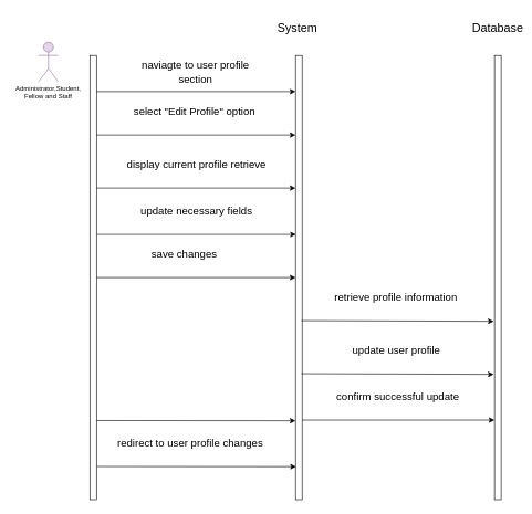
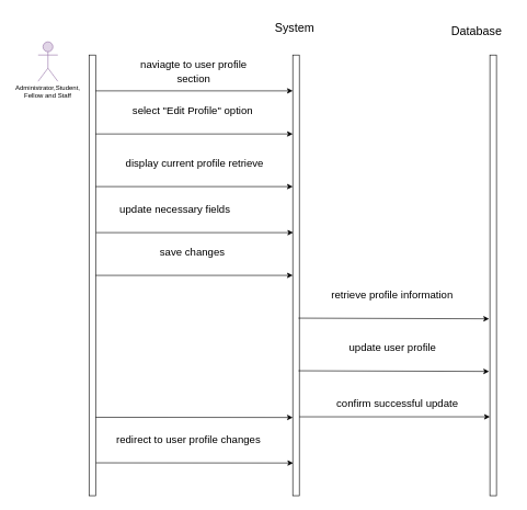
- <mxCell id="8" value="Database" style="text;html=1;strokeColor=none;fillColor=none;align=center;verticalAlign=middle;whiteSpace=wrap;rounded=0;fontSize=18;" vertex="1" parent="1"><mxGeometry x="720" y="28" width="60" height="30" as="geometry" /></mxCell>
+ <mxCell id="8" value="Database" style="text;html=1;strokeColor=none;fillColor=none;align=center;verticalAlign=middle;whiteSpace=wrap;rounded=0;fontSize=18;" vertex="1" parent="1"><mxGeometry x="695" y="33" width="60" height="30" as="geometry" /></mxCell>
- <mxCell id="14" value="&lt;span style=&quot;font-size: 16px;&quot;&gt;update necessary fields&lt;/span&gt;" style="text;html=1;strokeColor=none;fillColor=none;align=center;verticalAlign=middle;whiteSpace=wrap;rounded=0;fontSize=18;" vertex="1" parent="1"><mxGeometry x="187.5" y="303" width="216.25" height="30" as="geometry" /></mxCell>
+ <mxCell id="14" value="&lt;span style=&quot;font-size: 16px;&quot;&gt;update necessary fields&lt;/span&gt;" style="text;html=1;strokeColor=none;fillColor=none;align=center;verticalAlign=middle;whiteSpace=wrap;rounded=0;fontSize=18;" vertex="1" parent="1"><mxGeometry x="157.5" y="303" width="216.25" height="30" as="geometry" /></mxCell>
- <mxCell id="13" value="save changes" style="text;html=1;align=center;verticalAlign=middle;whiteSpace=wrap;rounded=0;fontSize=16;" vertex="1" parent="1"><mxGeometry x="156.25" y="368" width="242.5" height="30" as="geometry" /></mxCell>
+ <mxCell id="13" value="save changes" style="text;html=1;align=center;verticalAlign=middle;whiteSpace=wrap;rounded=0;fontSize=16;" vertex="1" parent="1"><mxGeometry x="171.25" y="368" width="242.5" height="30" as="geometry" /></mxCell>
- <mxCell id="18" value="confirm successful update" style="text;html=1;strokeColor=none;fillColor=none;align=center;verticalAlign=middle;whiteSpace=wrap;rounded=0;fontSize=16;" vertex="1" parent="1"><mxGeometry x="477.5" y="583" width="242.5" height="30" as="geometry" /></mxCell>
+ <mxCell id="18" value="confirm successful update" style="text;html=1;strokeColor=none;fillColor=none;align=center;verticalAlign=middle;whiteSpace=wrap;rounded=0;fontSize=16;" vertex="1" parent="1"><mxGeometry x="482.5" y="598" width="242.5" height="30" as="geometry" /></mxCell>
